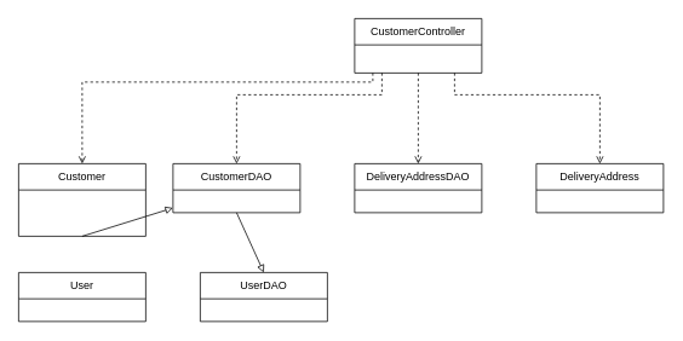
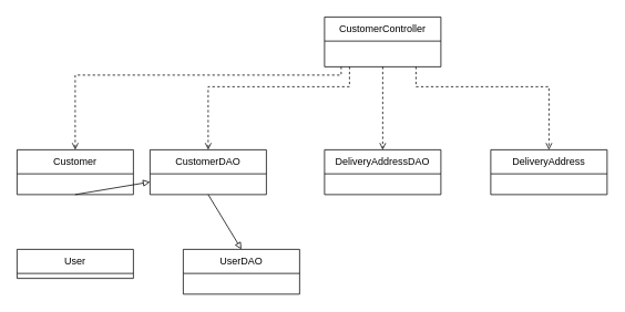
- <mxCell id="4" value="&lt;span style=&quot;font-weight: normal;&quot;&gt;CustomerDAO&lt;/span&gt;" style="swimlane;fontStyle=1;align=center;verticalAlign=middle;childLayout=stackLayout;horizontal=1;startSize=29;horizontalStack=0;resizeParent=1;resizeParentMax=0;resizeLast=0;collapsible=0;marginBottom=0;html=1;whiteSpace=wrap;" parent="1" vertex="1"><mxGeometry x="190" y="180" width="140" height="54" as="geometry" /></mxCell>
+ <mxCell id="4" value="&lt;span style=&quot;font-weight: normal;&quot;&gt;CustomerDAO&lt;/span&gt;" style="swimlane;fontStyle=1;align=center;verticalAlign=middle;childLayout=stackLayout;horizontal=1;startSize=29;horizontalStack=0;resizeParent=1;resizeParentMax=0;resizeLast=0;collapsible=0;marginBottom=0;html=1;whiteSpace=wrap;" parent="1" vertex="1"><mxGeometry x="180" y="180" width="140" height="54" as="geometry" /></mxCell>
- <mxCell id="11" value="&lt;span style=&quot;font-weight: normal;&quot;&gt;Customer&lt;/span&gt;" style="swimlane;fontStyle=1;align=center;verticalAlign=middle;childLayout=stackLayout;horizontal=1;startSize=29;horizontalStack=0;resizeParent=1;resizeParentMax=0;resizeLast=0;collapsible=0;marginBottom=0;html=1;whiteSpace=wrap;" vertex="1" parent="1"><mxGeometry x="20" y="180" width="140" height="80" as="geometry" /></mxCell>
+ <mxCell id="11" value="&lt;span style=&quot;font-weight: normal;&quot;&gt;Customer&lt;/span&gt;" style="swimlane;fontStyle=1;align=center;verticalAlign=middle;childLayout=stackLayout;horizontal=1;startSize=29;horizontalStack=0;resizeParent=1;resizeParentMax=0;resizeLast=0;collapsible=0;marginBottom=0;html=1;whiteSpace=wrap;" vertex="1" parent="1"><mxGeometry x="20" y="180" width="140" height="54" as="geometry" /></mxCell>
- <mxCell id="12" value="&lt;span style=&quot;font-weight: normal;&quot;&gt;User&lt;/span&gt;" style="swimlane;fontStyle=1;align=center;verticalAlign=middle;childLayout=stackLayout;horizontal=1;startSize=29;horizontalStack=0;resizeParent=1;resizeParentMax=0;resizeLast=0;collapsible=0;marginBottom=0;html=1;whiteSpace=wrap;" vertex="1" parent="1"><mxGeometry x="20" y="300" width="140" height="54" as="geometry" /></mxCell>
+ <mxCell id="12" value="&lt;span style=&quot;font-weight: normal;&quot;&gt;User&lt;/span&gt;" style="swimlane;fontStyle=1;align=center;verticalAlign=middle;childLayout=stackLayout;horizontal=1;startSize=29;horizontalStack=0;resizeParent=1;resizeParentMax=0;resizeLast=0;collapsible=0;marginBottom=0;html=1;whiteSpace=wrap;" vertex="1" parent="1"><mxGeometry x="20" y="300" width="140" height="35" as="geometry" /></mxCell>
